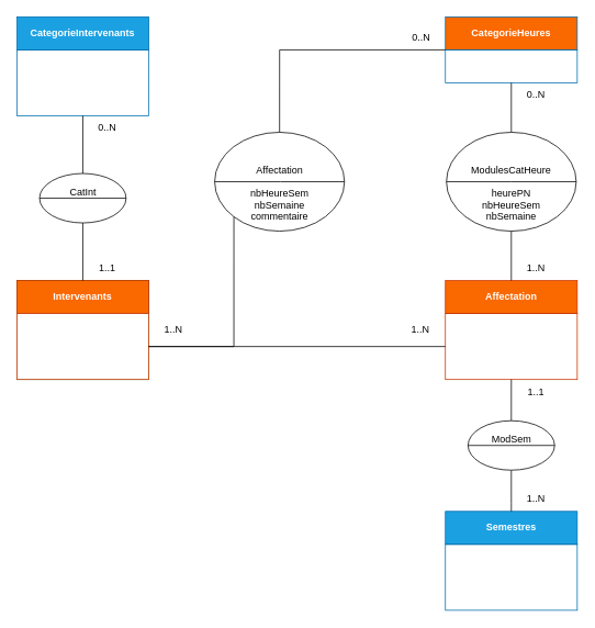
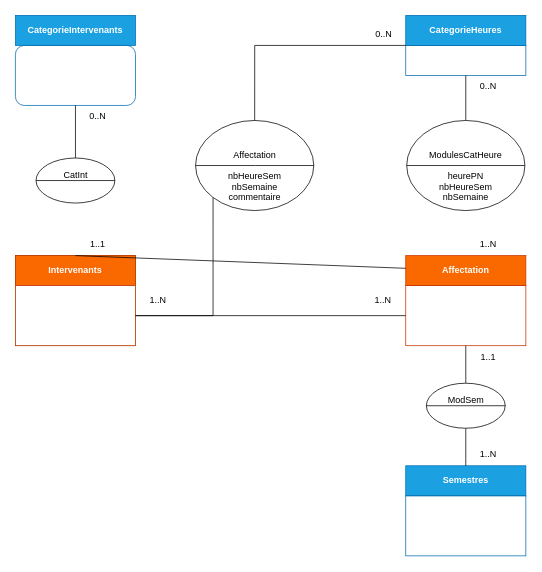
- <mxCell id="6" value="&lt;b&gt;CategorieHeures&lt;/b&gt;" style="rounded=0;whiteSpace=wrap;html=1;fillColor=#fa6800;fontColor=#ffffff;strokeColor=#006EAF;" parent="5" vertex="1"><mxGeometry width="160" height="40" as="geometry" /></mxCell>
+ <mxCell id="6" value="&lt;b&gt;CategorieHeures&lt;/b&gt;" style="rounded=0;whiteSpace=wrap;html=1;fillColor=#1ba1e2;fontColor=#ffffff;strokeColor=#006EAF;" parent="5" vertex="1"><mxGeometry width="160" height="40" as="geometry" /></mxCell>
- <mxCell id="4" value="&amp;nbsp;- &lt;u&gt;libCatInt&amp;nbsp;&lt;/u&gt;&lt;br&gt;&amp;nbsp;- coefCatInt&lt;br&gt;&amp;nbsp;- heureMinCatInt&lt;br&gt;&amp;nbsp;- heureMaxCatInt" style="rounded=0;whiteSpace=wrap;html=1;fillColor=none;fontColor=#ffffff;strokeColor=#006EAF;align=left;" parent="2" vertex="1"><mxGeometry y="40" width="160" height="80" as="geometry" /></mxCell>
+ <mxCell id="4" value="&amp;nbsp;- &lt;u&gt;libCatInt&amp;nbsp;&lt;/u&gt;&lt;br&gt;&amp;nbsp;- coefCatInt&lt;br&gt;&amp;nbsp;- heureMinCatInt&lt;br&gt;&amp;nbsp;- heureMaxCatInt" style="whiteSpace=wrap;html=1;fillColor=none;fontColor=#ffffff;strokeColor=#006EAF;align=left;rounded=1;" parent="2" vertex="1"><mxGeometry y="40" width="160" height="80" as="geometry" /></mxCell>
- <mxCell id="18" value="" style="endArrow=none;html=1;rounded=0;entryX=0.5;entryY=1;entryDx=0;entryDy=0;exitX=0.5;exitY=0;exitDx=0;exitDy=0;" parent="1" source="15" target="19" edge="1"><mxGeometry width="50" height="50" relative="1" as="geometry"><mxPoint x="100" y="340" as="sourcePoint" /><mxPoint x="100" y="140" as="targetPoint" /></mxGeometry></mxCell>
+ <mxCell id="18" value="" style="endArrow=none;html=1;rounded=0;exitX=0.5;exitY=0;exitDx=0;exitDy=0;" parent="1" source="15" target="9" edge="1"><mxGeometry width="50" height="50" relative="1" as="geometry"><mxPoint x="100" y="340" as="sourcePoint" /><mxPoint x="100" y="140" as="targetPoint" /></mxGeometry></mxCell>
- <mxCell id="27" style="edgeStyle=orthogonalEdgeStyle;rounded=0;orthogonalLoop=1;jettySize=auto;html=1;exitX=0.5;exitY=1;exitDx=0;exitDy=0;entryX=0.5;entryY=0;entryDx=0;entryDy=0;endArrow=none;endFill=0;" parent="1" source="29" target="9" edge="1"><mxGeometry relative="1" as="geometry" /></mxCell>
